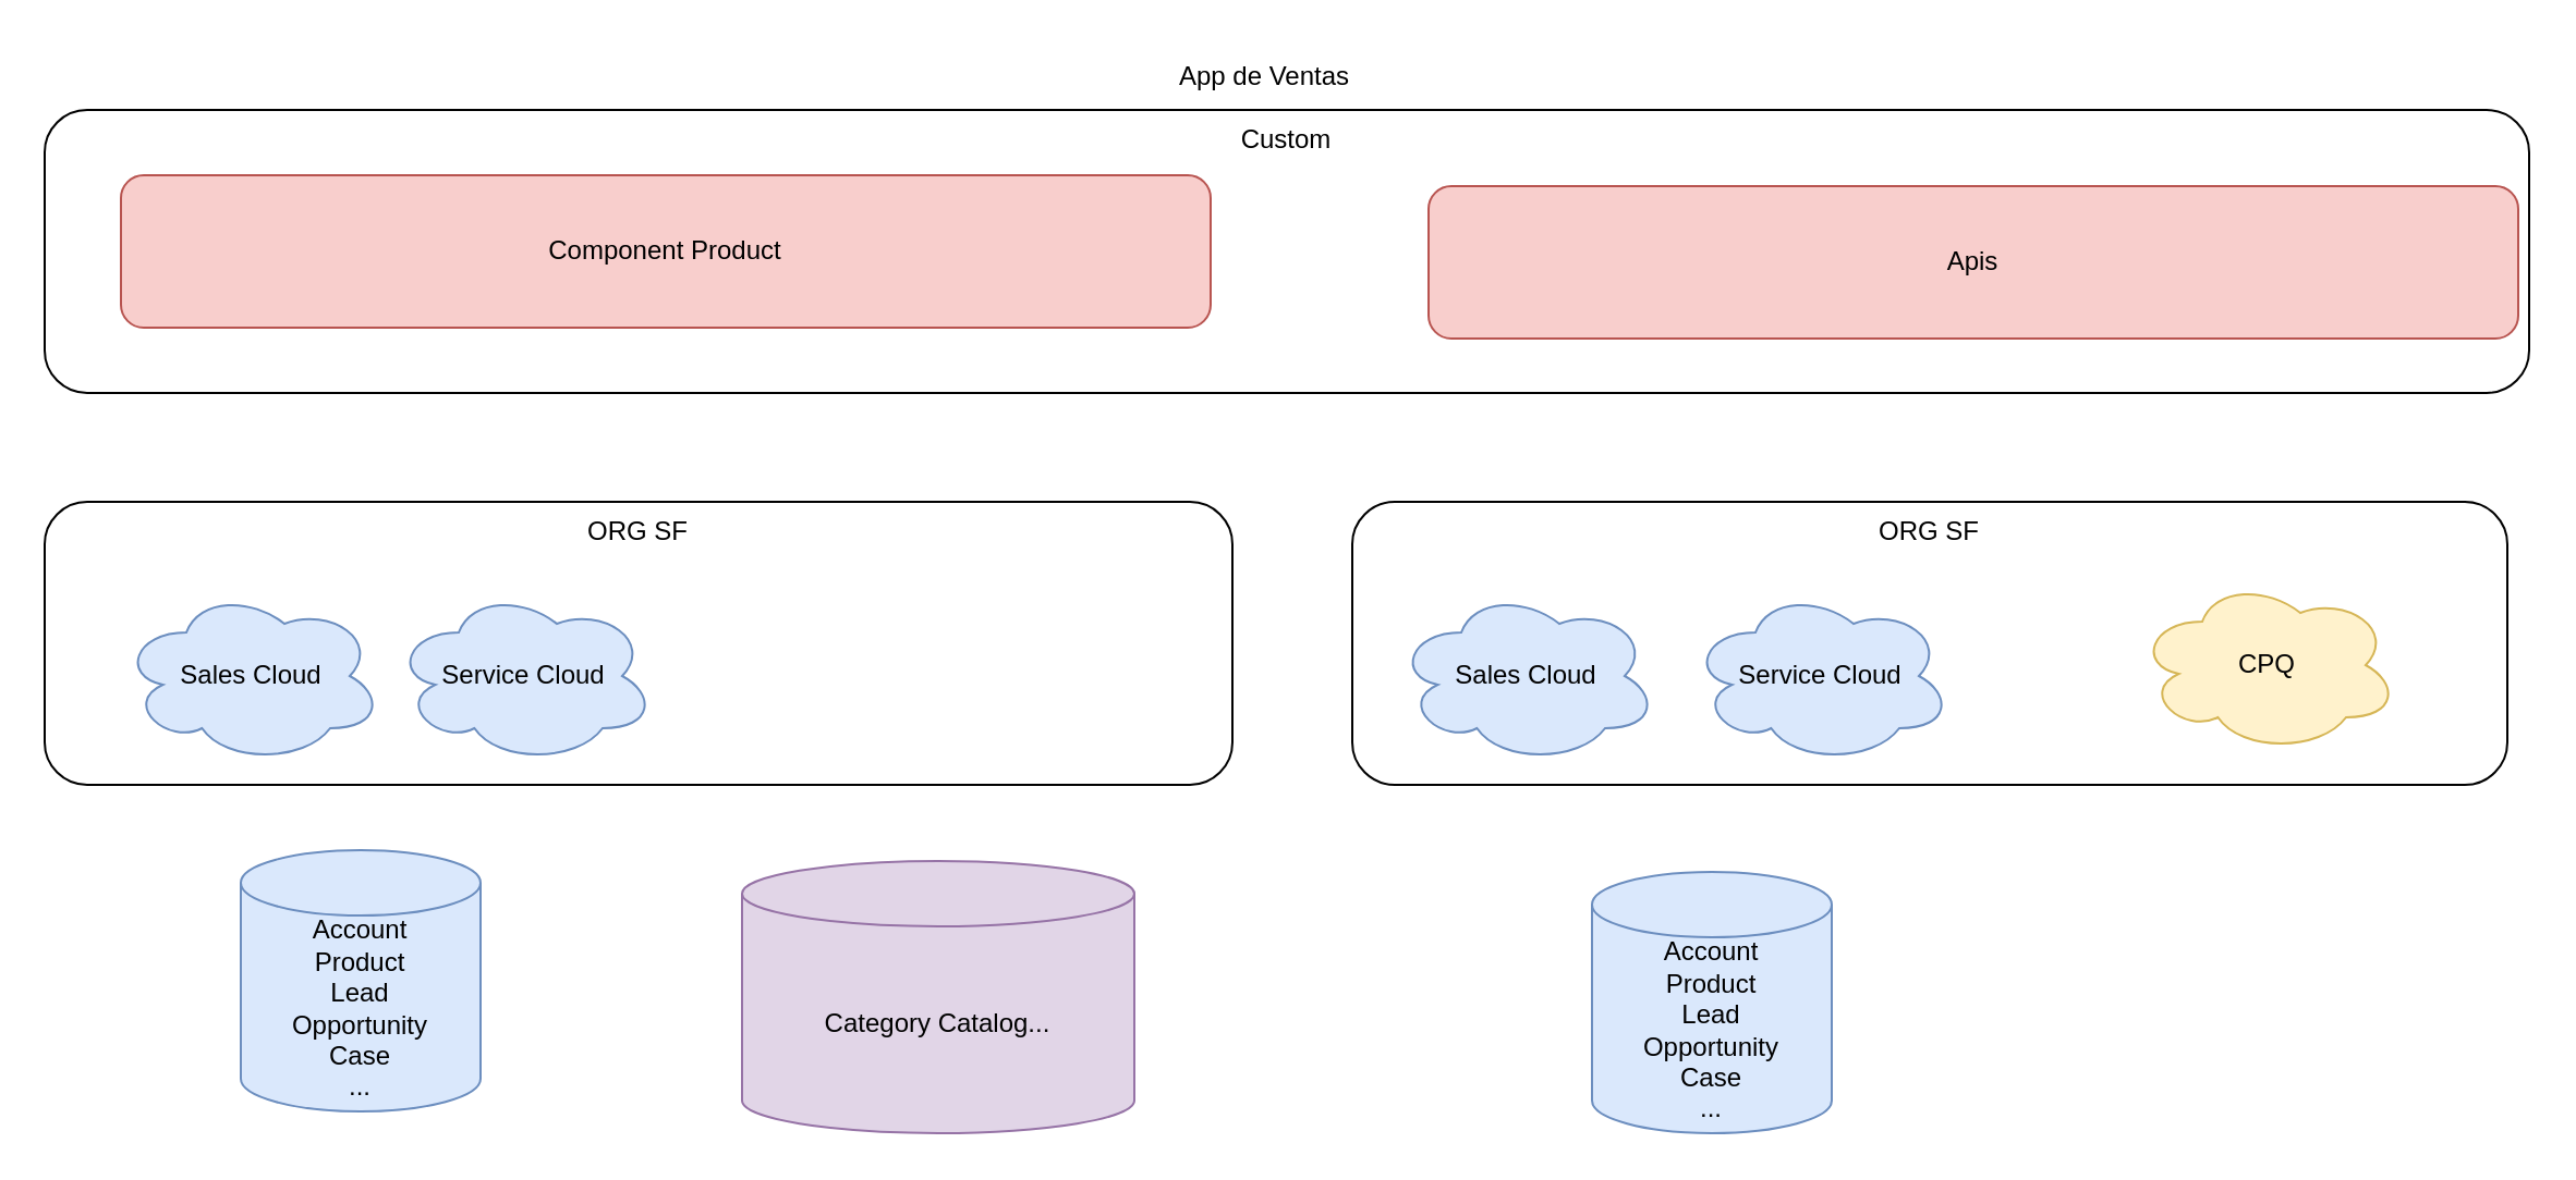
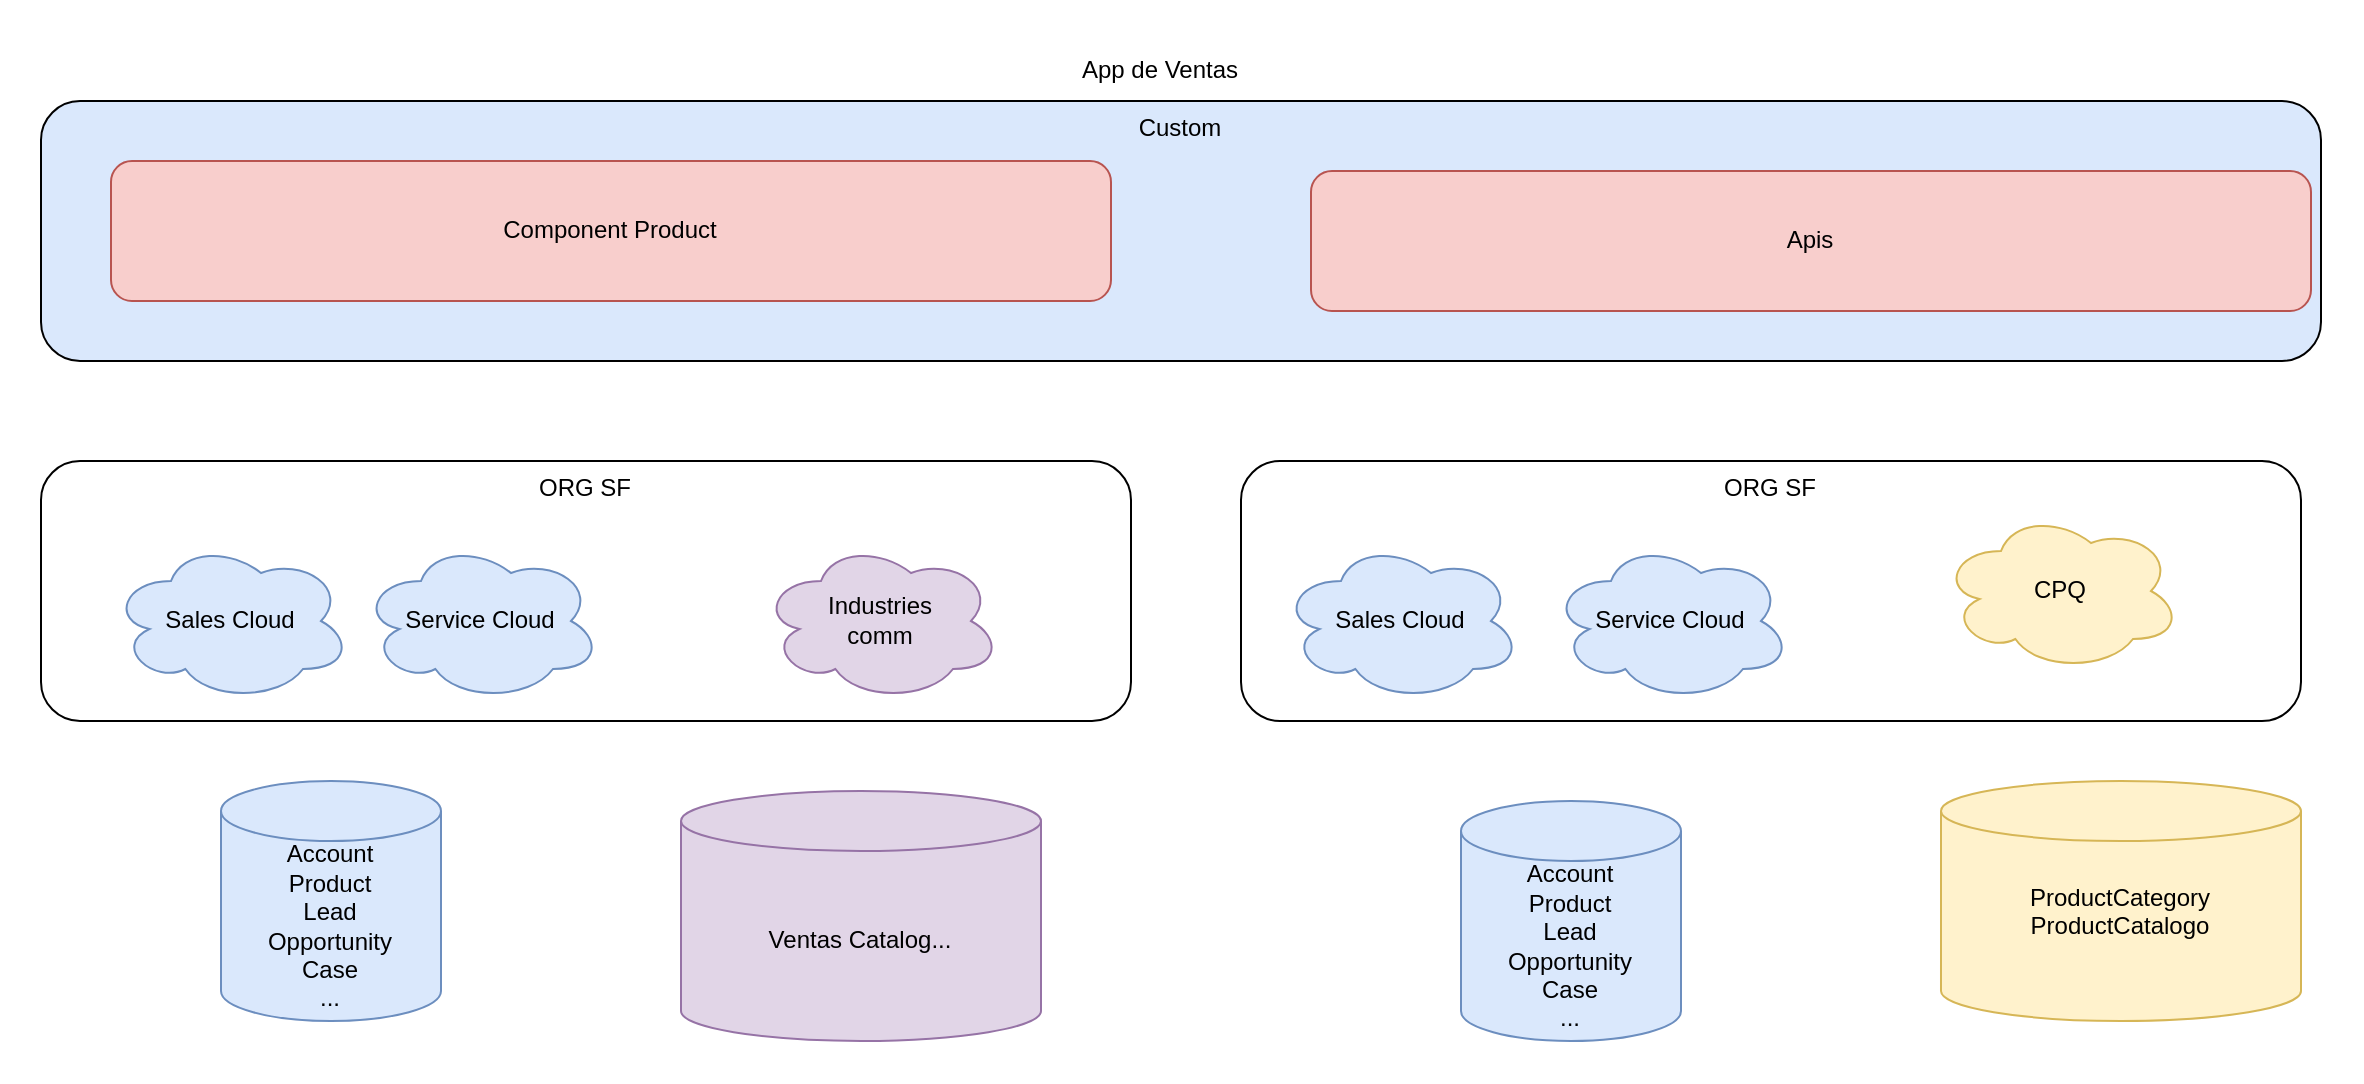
- <mxCell id="12" value="Custom" style="rounded=1;whiteSpace=wrap;html=1;verticalAlign=top;" parent="1" vertex="1"><mxGeometry x="20" y="50" width="1140" height="130" as="geometry" /></mxCell>
+ <mxCell id="12" value="Custom" style="rounded=1;whiteSpace=wrap;html=1;verticalAlign=top;fillColor=#dae8fc;" parent="1" vertex="1"><mxGeometry x="20" y="50" width="1140" height="130" as="geometry" /></mxCell>
- <mxCell id="15" value="CPQ" style="ellipse;shape=cloud;whiteSpace=wrap;html=1;fillColor=#fff2cc;strokeColor=#d6b656;" parent="1" vertex="1"><mxGeometry x="980" y="265" width="120" height="80" as="geometry" /></mxCell>
+ <mxCell id="15" value="CPQ" style="ellipse;shape=cloud;whiteSpace=wrap;html=1;fillColor=#fff2cc;strokeColor=#d6b656;" parent="1" vertex="1"><mxGeometry x="970" y="255" width="120" height="80" as="geometry" /></mxCell>
+ <mxCell id="9" value="Industries&lt;br&gt;comm" style="ellipse;shape=cloud;whiteSpace=wrap;html=1;fillColor=#e1d5e7;strokeColor=#9673a6;" parent="1" vertex="1"><mxGeometry x="380" y="270" width="120" height="80" as="geometry" /></mxCell>
+ <mxCell id="5" value="ProductCategory&lt;br&gt;ProductCatalogo&lt;div&gt;&lt;br/&gt;&lt;/div&gt;" style="shape=cylinder3;whiteSpace=wrap;html=1;boundedLbl=1;backgroundOutline=1;size=15;fillColor=#fff2cc;strokeColor=#d6b656;" parent="1" vertex="1"><mxGeometry x="970" y="390" width="180" height="120" as="geometry" /></mxCell>
- <mxCell id="11" value="Category Catalog..." style="shape=cylinder3;whiteSpace=wrap;html=1;boundedLbl=1;backgroundOutline=1;size=15;fillColor=#e1d5e7;strokeColor=#9673a6;" parent="1" vertex="1"><mxGeometry x="340" y="395" width="180" height="125" as="geometry" /></mxCell>
+ <mxCell id="11" value="Ventas Catalog..." style="shape=cylinder3;whiteSpace=wrap;html=1;boundedLbl=1;backgroundOutline=1;size=15;fillColor=#e1d5e7;strokeColor=#9673a6;" parent="1" vertex="1"><mxGeometry x="340" y="395" width="180" height="125" as="geometry" /></mxCell>
